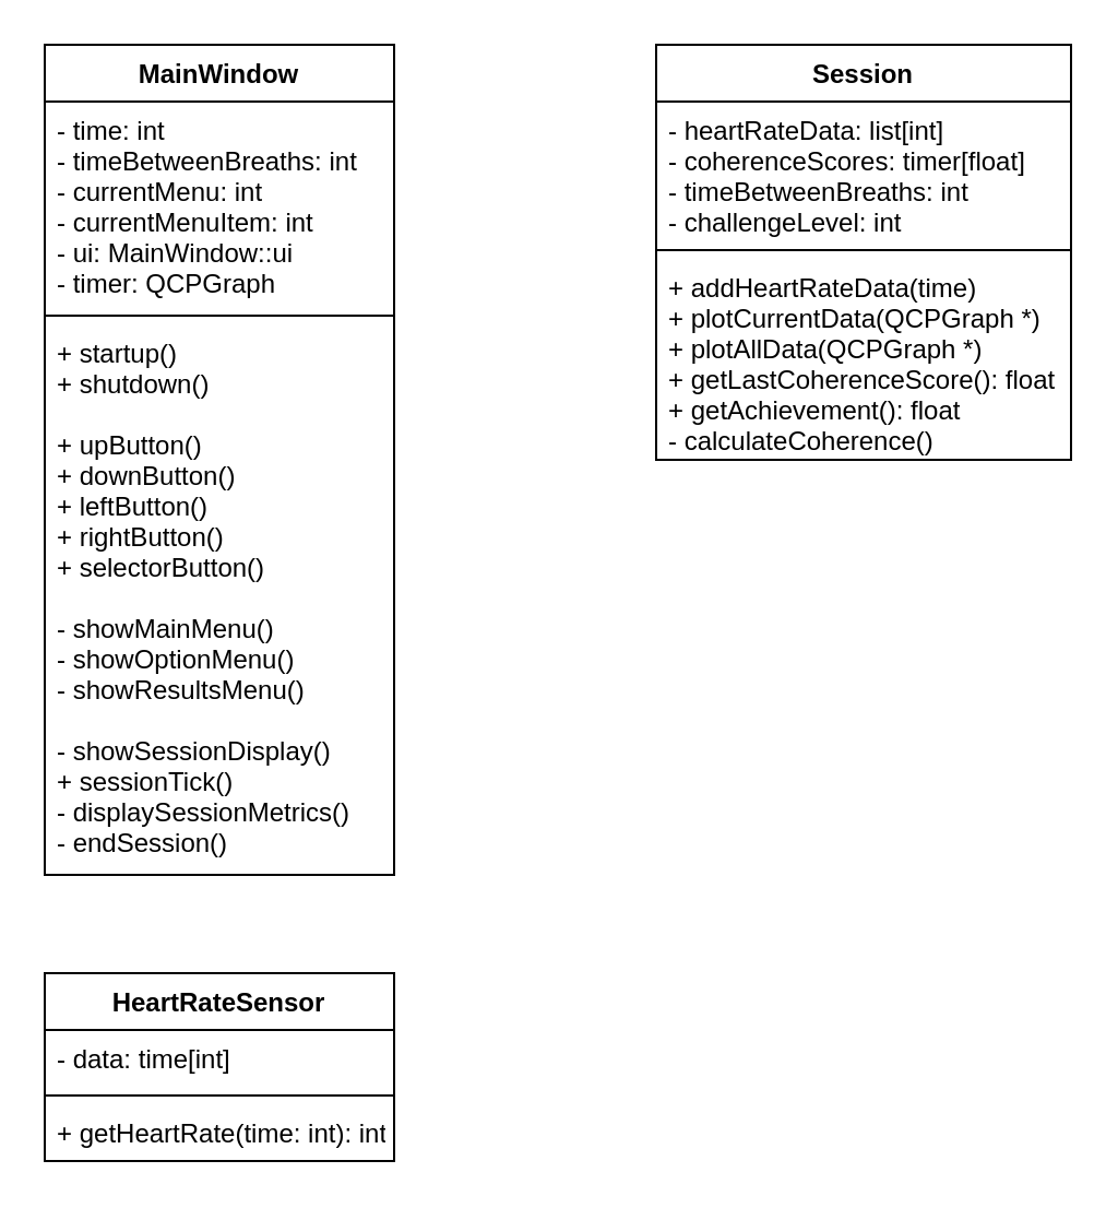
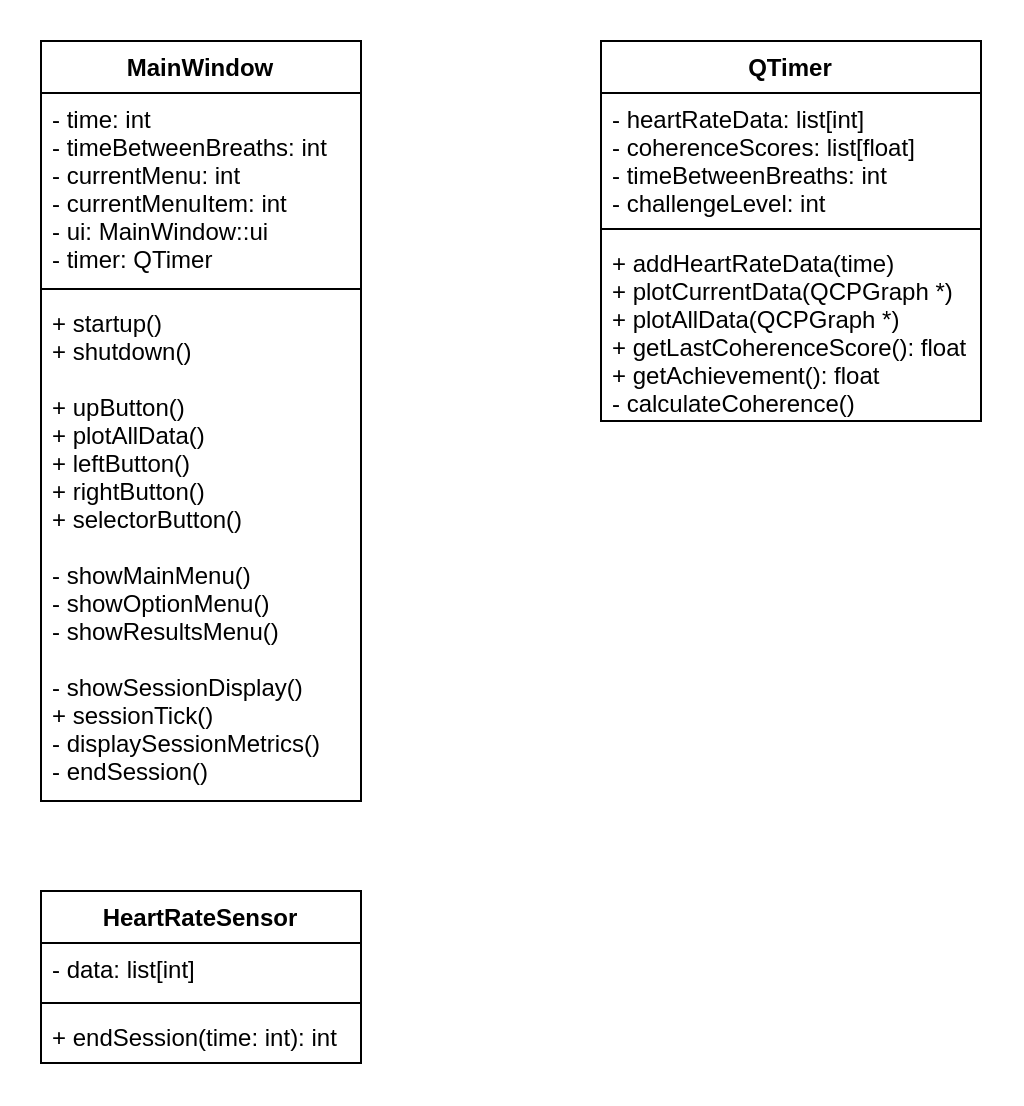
- <mxCell id="6" value="Session" style="swimlane;fontStyle=1;align=center;verticalAlign=top;childLayout=stackLayout;horizontal=1;startSize=26;horizontalStack=0;resizeParent=1;resizeParentMax=0;resizeLast=0;collapsible=1;marginBottom=0;" parent="1" vertex="1"><mxGeometry x="300" y="20" width="190" height="190" as="geometry" /></mxCell>
+ <mxCell id="6" value="QTimer" style="swimlane;fontStyle=1;align=center;verticalAlign=top;childLayout=stackLayout;horizontal=1;startSize=26;horizontalStack=0;resizeParent=1;resizeParentMax=0;resizeLast=0;collapsible=1;marginBottom=0;" parent="1" vertex="1"><mxGeometry x="300" y="20" width="190" height="190" as="geometry" /></mxCell>
- <mxCell id="3" value="- time: int&#10;- timeBetweenBreaths: int&#10;- currentMenu: int&#10;- currentMenuItem: int&#10;- ui: MainWindow::ui&#10;- timer: QCPGraph" style="text;strokeColor=none;fillColor=none;align=left;verticalAlign=top;spacingLeft=4;spacingRight=4;overflow=hidden;rotatable=0;points=[[0,0.5],[1,0.5]];portConstraint=eastwest;" parent="2" vertex="1"><mxGeometry y="26" width="160" height="94" as="geometry" /></mxCell>
+ <mxCell id="3" value="- time: int&#10;- timeBetweenBreaths: int&#10;- currentMenu: int&#10;- currentMenuItem: int&#10;- ui: MainWindow::ui&#10;- timer: QTimer" style="text;strokeColor=none;fillColor=none;align=left;verticalAlign=top;spacingLeft=4;spacingRight=4;overflow=hidden;rotatable=0;points=[[0,0.5],[1,0.5]];portConstraint=eastwest;" parent="2" vertex="1"><mxGeometry y="26" width="160" height="94" as="geometry" /></mxCell>
- <mxCell id="7" value="- heartRateData: list[int]&#10;- coherenceScores: timer[float]&#10;- timeBetweenBreaths: int&#10;- challengeLevel: int" style="text;strokeColor=none;fillColor=none;align=left;verticalAlign=top;spacingLeft=4;spacingRight=4;overflow=hidden;rotatable=0;points=[[0,0.5],[1,0.5]];portConstraint=eastwest;" parent="6" vertex="1"><mxGeometry y="26" width="190" height="64" as="geometry" /></mxCell>
+ <mxCell id="7" value="- heartRateData: list[int]&#10;- coherenceScores: list[float]&#10;- timeBetweenBreaths: int&#10;- challengeLevel: int" style="text;strokeColor=none;fillColor=none;align=left;verticalAlign=top;spacingLeft=4;spacingRight=4;overflow=hidden;rotatable=0;points=[[0,0.5],[1,0.5]];portConstraint=eastwest;" parent="6" vertex="1"><mxGeometry y="26" width="190" height="64" as="geometry" /></mxCell>
- <mxCell id="5" value="+ startup()&#10;+ shutdown()&#10;&#10;+ upButton()&#10;+ downButton()&#10;+ leftButton()&#10;+ rightButton()&#10;+ selectorButton()&#10;&#10;- showMainMenu()&#10;- showOptionMenu()&#10;- showResultsMenu()&#10;&#10;- showSessionDisplay()&#10;+ sessionTick()&#10;- displaySessionMetrics()&#10;- endSession()" style="text;strokeColor=none;fillColor=none;align=left;verticalAlign=top;spacingLeft=4;spacingRight=4;overflow=hidden;rotatable=0;points=[[0,0.5],[1,0.5]];portConstraint=eastwest;" parent="2" vertex="1"><mxGeometry y="128" width="160" height="252" as="geometry" /></mxCell>
+ <mxCell id="5" value="+ startup()&#10;+ shutdown()&#10;&#10;+ upButton()&#10;+ plotAllData()&#10;+ leftButton()&#10;+ rightButton()&#10;+ selectorButton()&#10;&#10;- showMainMenu()&#10;- showOptionMenu()&#10;- showResultsMenu()&#10;&#10;- showSessionDisplay()&#10;+ sessionTick()&#10;- displaySessionMetrics()&#10;- endSession()" style="text;strokeColor=none;fillColor=none;align=left;verticalAlign=top;spacingLeft=4;spacingRight=4;overflow=hidden;rotatable=0;points=[[0,0.5],[1,0.5]];portConstraint=eastwest;" parent="2" vertex="1"><mxGeometry y="128" width="160" height="252" as="geometry" /></mxCell>
- <mxCell id="11" value="- data: time[int]" style="text;strokeColor=none;fillColor=none;align=left;verticalAlign=top;spacingLeft=4;spacingRight=4;overflow=hidden;rotatable=0;points=[[0,0.5],[1,0.5]];portConstraint=eastwest;" parent="10" vertex="1"><mxGeometry y="26" width="160" height="26" as="geometry" /></mxCell>
+ <mxCell id="11" value="- data: list[int]" style="text;strokeColor=none;fillColor=none;align=left;verticalAlign=top;spacingLeft=4;spacingRight=4;overflow=hidden;rotatable=0;points=[[0,0.5],[1,0.5]];portConstraint=eastwest;" parent="10" vertex="1"><mxGeometry y="26" width="160" height="26" as="geometry" /></mxCell>
- <mxCell id="13" value="+ getHeartRate(time: int): int" style="text;strokeColor=none;fillColor=none;align=left;verticalAlign=top;spacingLeft=4;spacingRight=4;overflow=hidden;rotatable=0;points=[[0,0.5],[1,0.5]];portConstraint=eastwest;" parent="10" vertex="1"><mxGeometry y="60" width="160" height="26" as="geometry" /></mxCell>
+ <mxCell id="13" value="+ endSession(time: int): int" style="text;strokeColor=none;fillColor=none;align=left;verticalAlign=top;spacingLeft=4;spacingRight=4;overflow=hidden;rotatable=0;points=[[0,0.5],[1,0.5]];portConstraint=eastwest;" parent="10" vertex="1"><mxGeometry y="60" width="160" height="26" as="geometry" /></mxCell>
